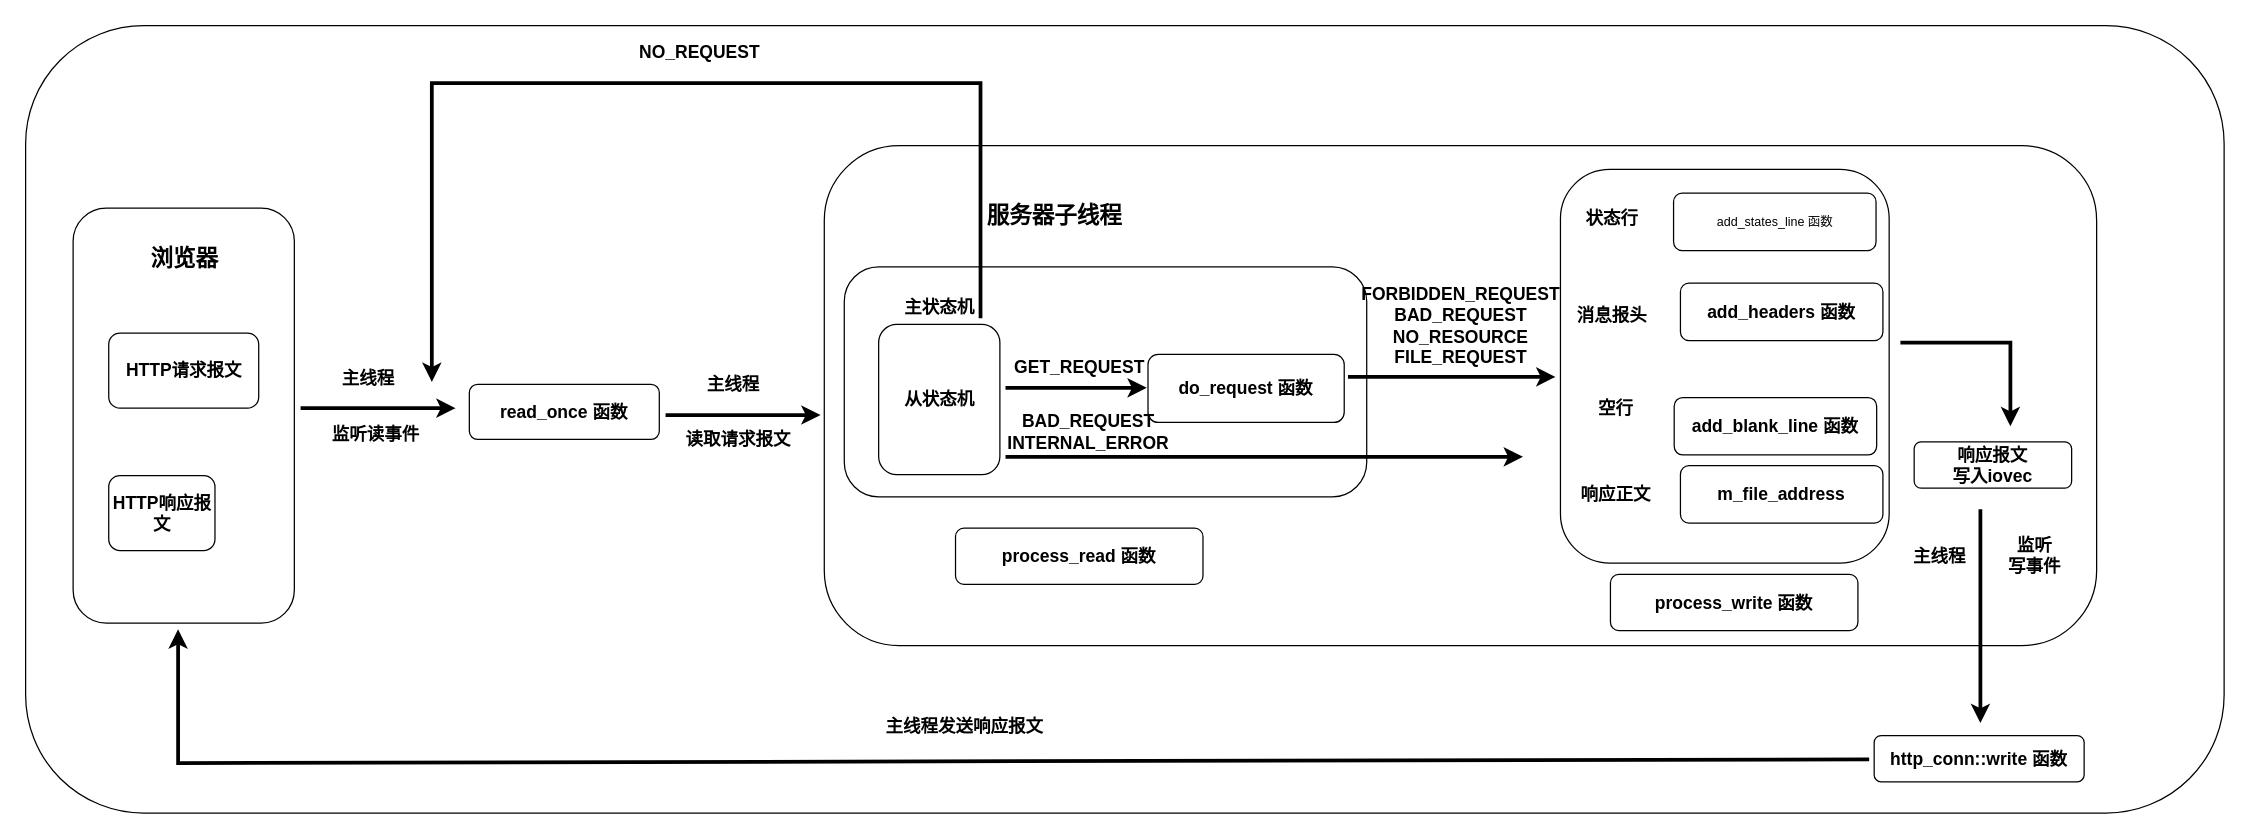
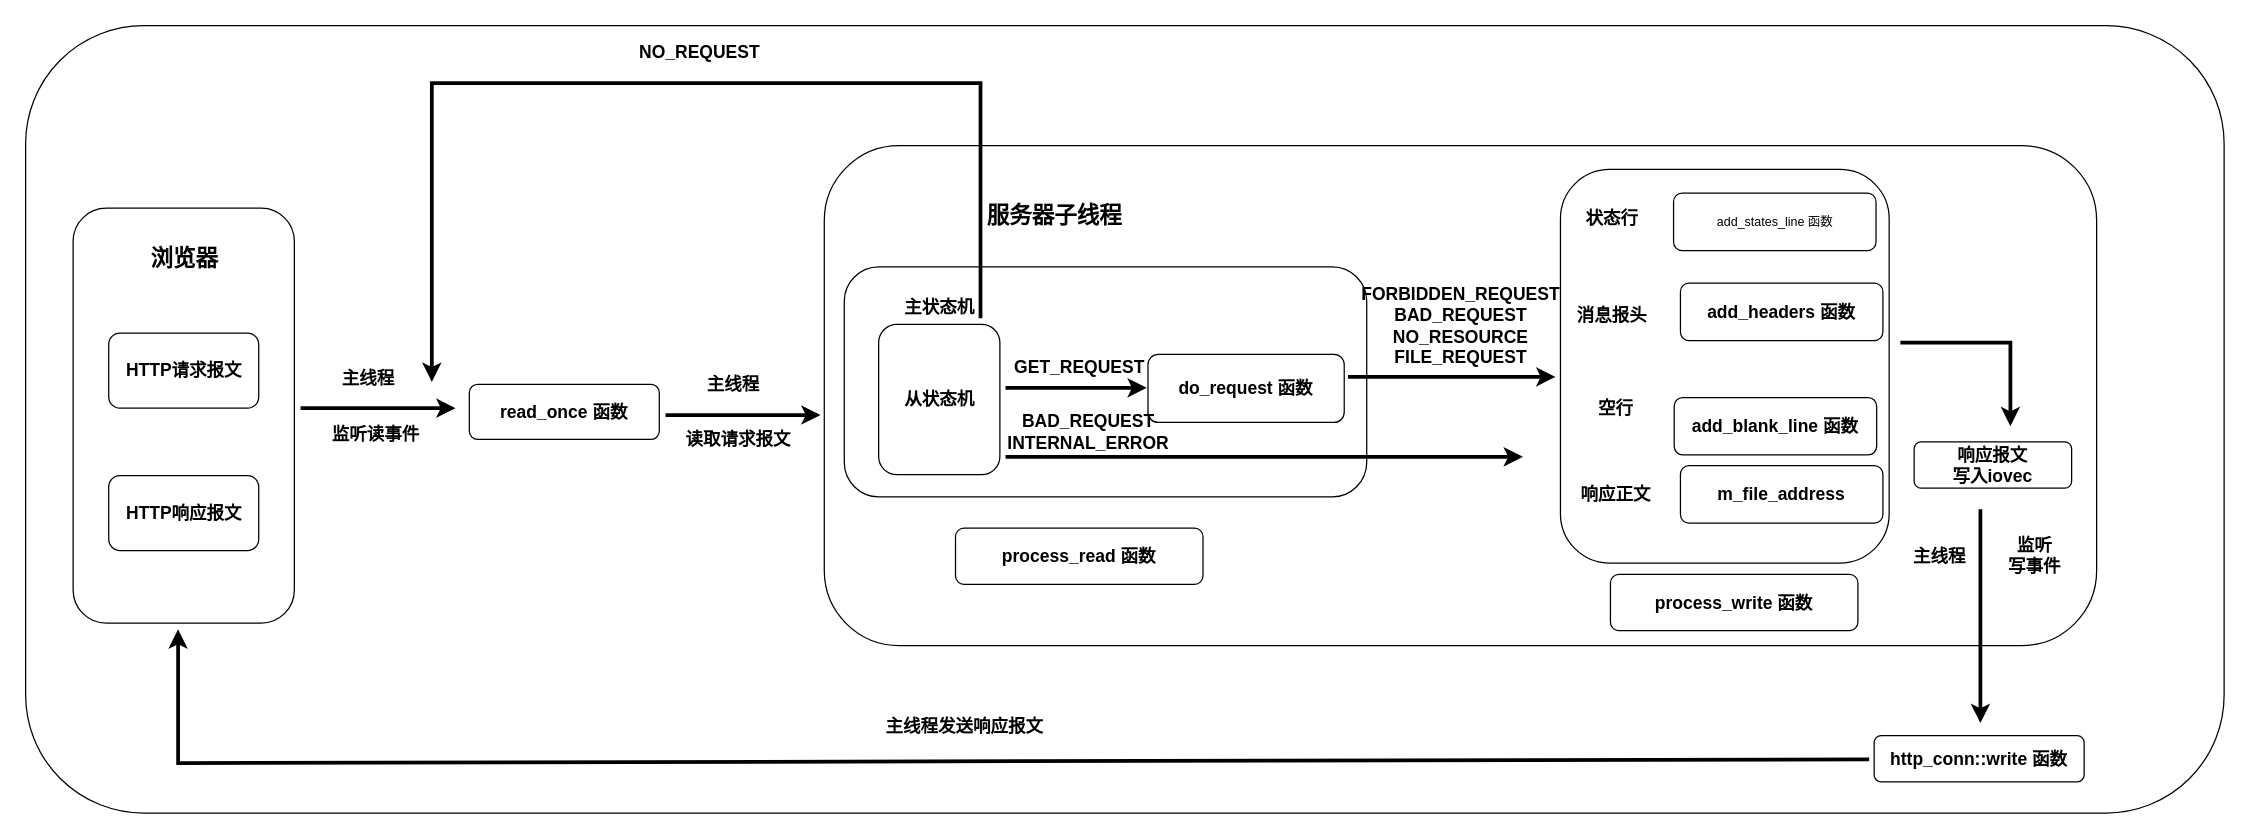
- <mxCell id="36" value="&lt;b&gt;&lt;font style=&quot;font-size: 14px;&quot;&gt;HTTP响应报文&lt;/font&gt;&lt;/b&gt;" style="rounded=1;whiteSpace=wrap;html=1;" parent="32" vertex="1"><mxGeometry x="28.5" y="214" width="85" height="60" as="geometry" /></mxCell>
+ <mxCell id="36" value="&lt;b&gt;&lt;font style=&quot;font-size: 14px;&quot;&gt;HTTP响应报文&lt;/font&gt;&lt;/b&gt;" style="rounded=1;whiteSpace=wrap;html=1;" parent="32" vertex="1"><mxGeometry x="28.5" y="214" width="120" height="60" as="geometry" /></mxCell>
